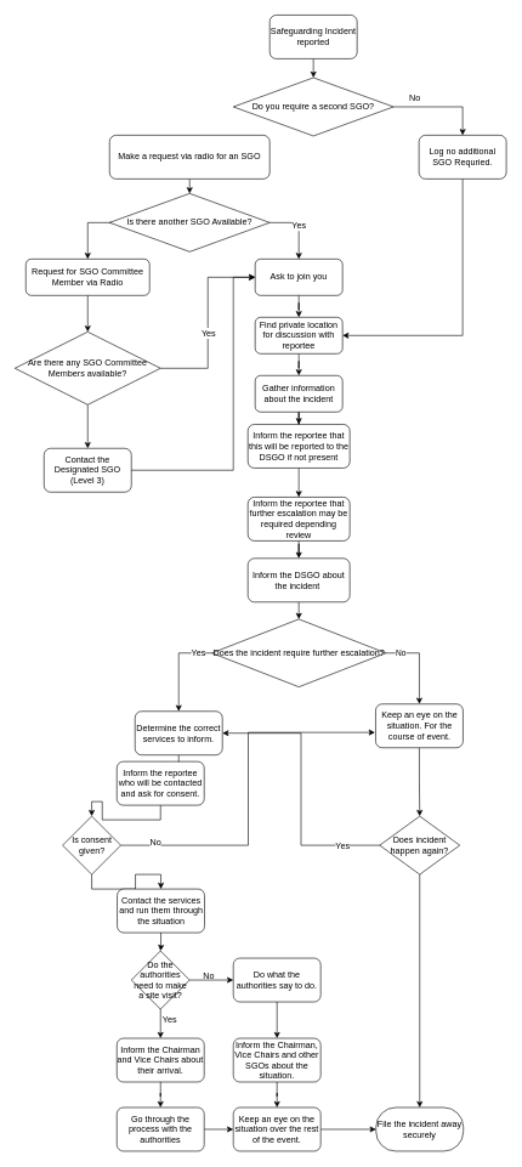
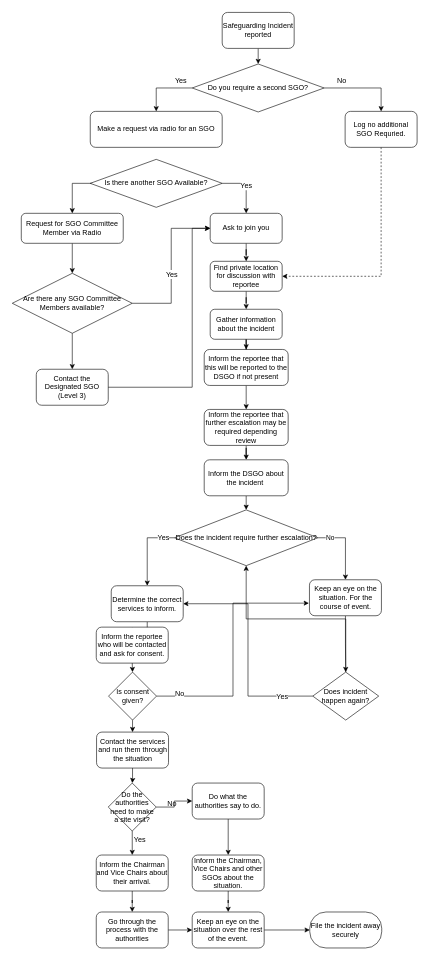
+ <mxCell id="4" style="edgeStyle=orthogonalEdgeStyle;rounded=0;orthogonalLoop=1;jettySize=auto;html=1;entryX=0.5;entryY=0;entryDx=0;entryDy=0;exitX=0;exitY=0.5;exitDx=0;exitDy=0;" edge="1" parent="1" source="7" target="12"><mxGeometry relative="1" as="geometry"><mxPoint x="250" y="170" as="targetPoint" /></mxGeometry></mxCell>
+ <mxCell id="5" value="Yes" style="text;html=1;resizable=0;points=[];align=center;verticalAlign=middle;labelBackgroundColor=#ffffff;" vertex="1" connectable="0" parent="4"><mxGeometry x="0.011" y="5" relative="1" as="geometry"><mxPoint x="30" y="-17" as="offset" /></mxGeometry></mxCell>
- <mxCell id="11" style="edgeStyle=orthogonalEdgeStyle;rounded=0;orthogonalLoop=1;jettySize=auto;html=1;exitX=0.5;exitY=1;exitDx=0;exitDy=0;entryX=0.5;entryY=0;entryDx=0;entryDy=0;" edge="1" parent="1" source="12" target="17"><mxGeometry relative="1" as="geometry" /></mxCell>
- <mxCell id="9" style="edgeStyle=orthogonalEdgeStyle;rounded=0;orthogonalLoop=1;jettySize=auto;html=1;exitX=0.5;exitY=1;exitDx=0;exitDy=0;entryX=1;entryY=0.5;entryDx=0;entryDy=0;" edge="1" parent="1" source="10" target="21"><mxGeometry relative="1" as="geometry" /></mxCell>
+ <mxCell id="9" style="edgeStyle=orthogonalEdgeStyle;rounded=0;orthogonalLoop=1;jettySize=auto;html=1;exitX=0.5;exitY=1;exitDx=0;exitDy=0;entryX=1;entryY=0.5;entryDx=0;entryDy=0;dashed=1;" edge="1" parent="1" source="10" target="21"><mxGeometry relative="1" as="geometry" /></mxCell>
- <mxCell id="55" value="Is consent given?" style="rhombus;whiteSpace=wrap;html=1;rounded=0;comic=0;" vertex="1" parent="1"><mxGeometry x="85.5" y="1120" width="80" height="80" as="geometry" /></mxCell>
+ <mxCell id="55" value="Is consent given?" style="rhombus;whiteSpace=wrap;html=1;rounded=0;comic=0;" vertex="1" parent="1"><mxGeometry x="180.5" y="1120" width="80" height="80" as="geometry" /></mxCell>
- <mxCell id="66" value="Do what the authorities say to do." style="rounded=1;whiteSpace=wrap;html=1;comic=0;" vertex="1" parent="1"><mxGeometry x="320" y="1315" width="120" height="60" as="geometry" /></mxCell>
+ <mxCell id="66" value="Do what the authorities say to do." style="rounded=1;whiteSpace=wrap;html=1;comic=0;" vertex="1" parent="1"><mxGeometry x="320" y="1305" width="120" height="60" as="geometry" /></mxCell>
- <mxCell id="49" value="" style="edgeStyle=orthogonalEdgeStyle;rounded=0;orthogonalLoop=1;jettySize=auto;html=1;entryX=0.5;entryY=0;entryDx=0;entryDy=0;" edge="1" parent="1" source="50" target="51"><mxGeometry relative="1" as="geometry"><mxPoint x="575.5" y="1226" as="targetPoint" /></mxGeometry></mxCell>
+ <mxCell id="49" value="" style="edgeStyle=orthogonalEdgeStyle;rounded=0;orthogonalLoop=1;jettySize=auto;html=1;" edge="1" parent="1" source="50" target="40"><mxGeometry relative="1" as="geometry"><mxPoint x="575.5" y="1226" as="targetPoint" /></mxGeometry></mxCell>
